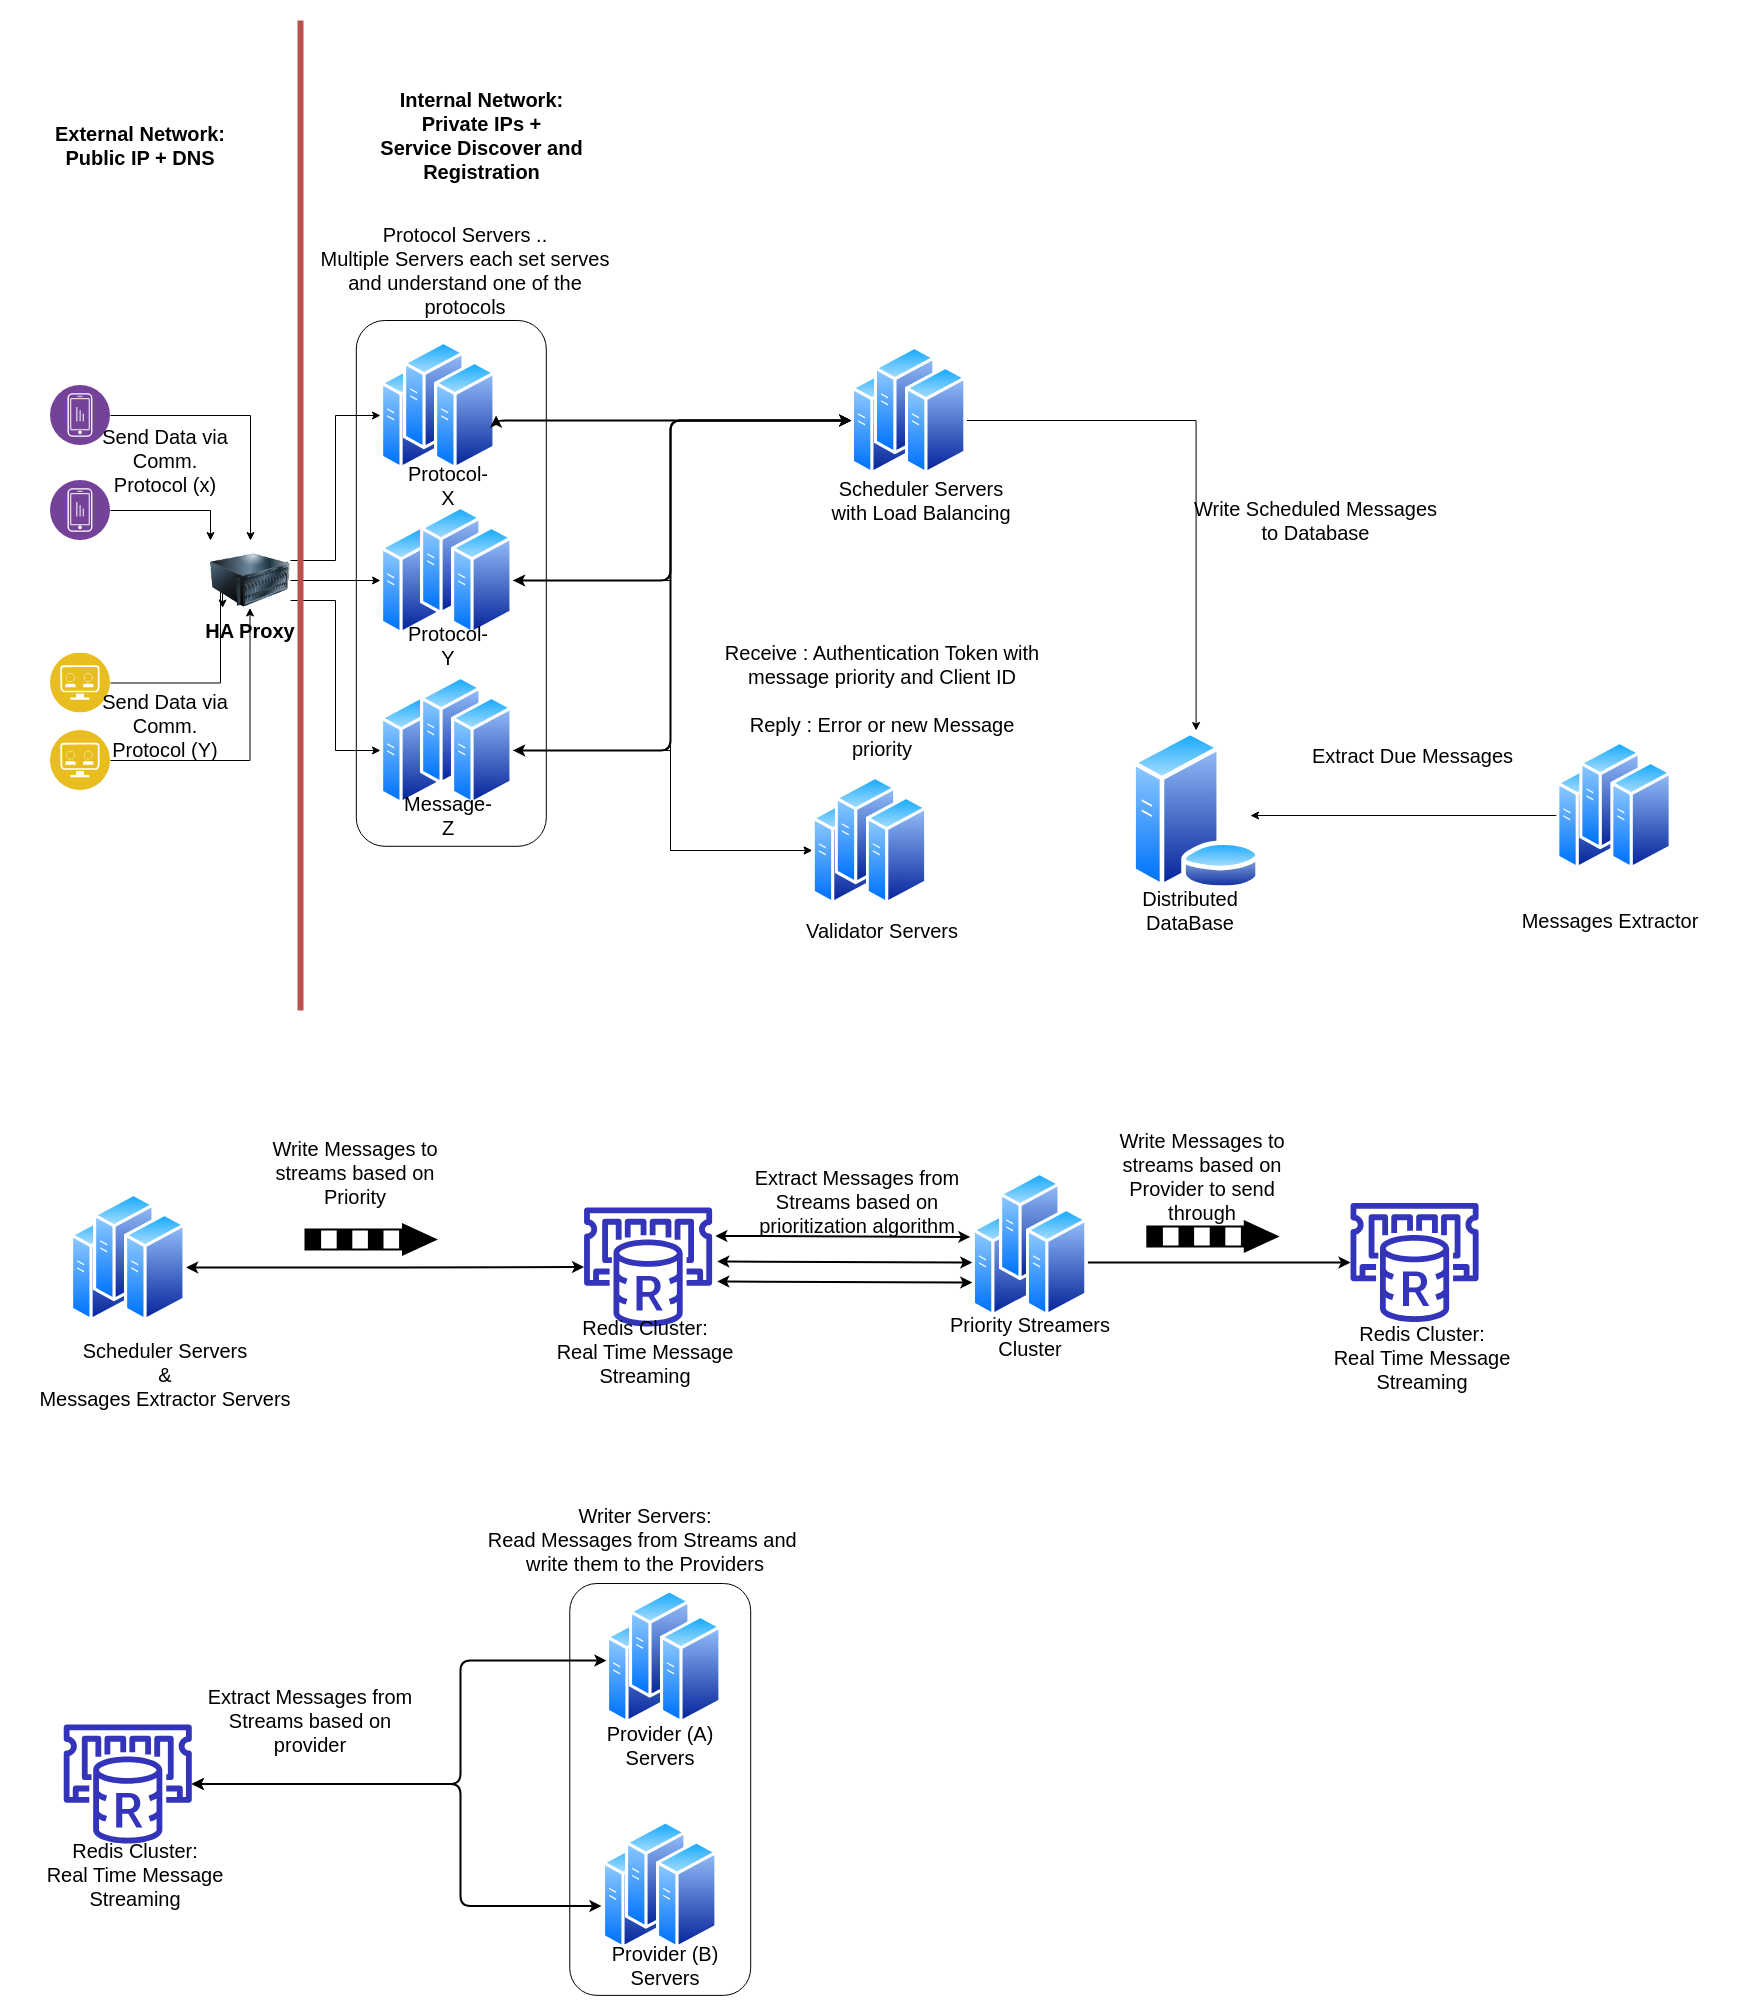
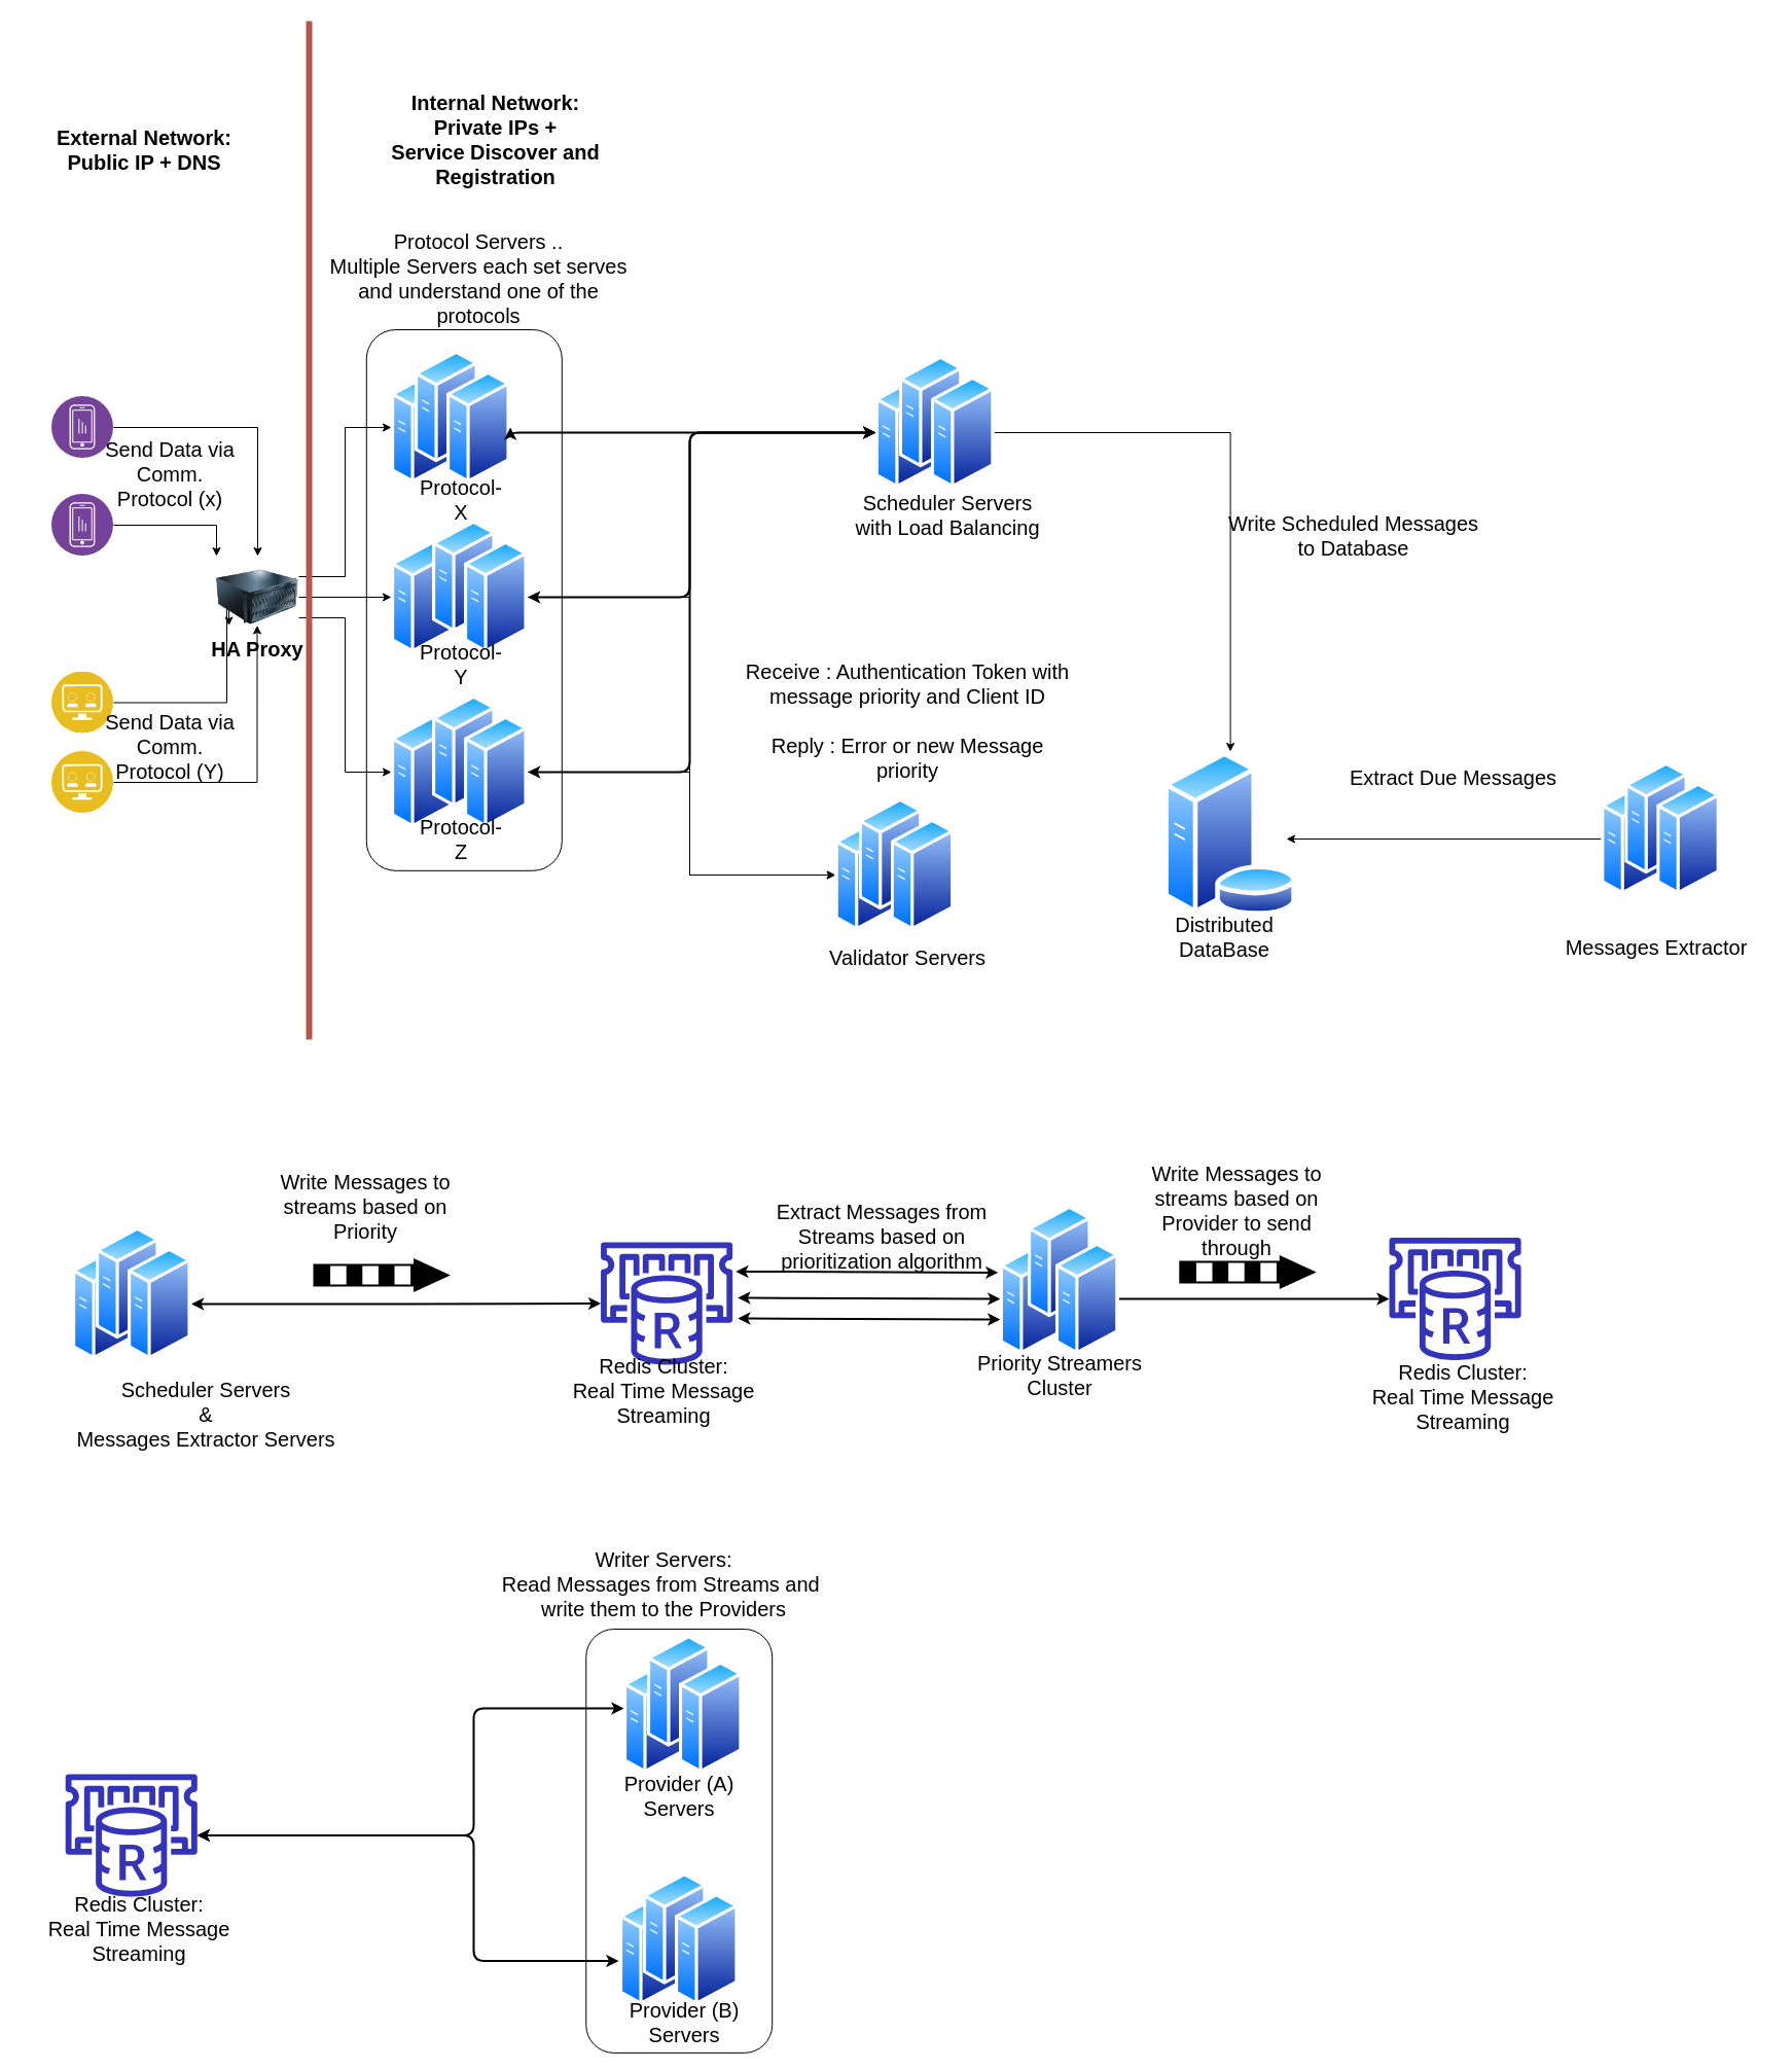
- <mxCell id="32" value="&lt;font style=&quot;font-size: 20px;&quot;&gt;Message- Z&lt;/font&gt;" style="text;html=1;strokeColor=none;fillColor=none;align=center;verticalAlign=middle;whiteSpace=wrap;rounded=0;fontSize=20;" parent="1" vertex="1"><mxGeometry x="403" y="800" width="90" height="30" as="geometry" /></mxCell>
+ <mxCell id="32" value="&lt;font style=&quot;font-size: 20px;&quot;&gt;Protocol- Z&lt;/font&gt;" style="text;html=1;strokeColor=none;fillColor=none;align=center;verticalAlign=middle;whiteSpace=wrap;rounded=0;fontSize=20;" parent="1" vertex="1"><mxGeometry x="403" y="800" width="90" height="30" as="geometry" /></mxCell>
- <mxCell id="48" value="&lt;font style=&quot;font-size: 20px&quot;&gt;Scheduler Servers&lt;br&gt;&amp;amp;&lt;br&gt;Messages Extractor Servers&lt;br&gt;&lt;/font&gt;" style="text;html=1;strokeColor=none;fillColor=none;align=center;verticalAlign=middle;whiteSpace=wrap;rounded=0;fontSize=20;" parent="1" vertex="1"><mxGeometry y="1334" width="290" height="80" as="geometry" x="20" /></mxCell>
+ <mxCell id="48" value="&lt;font style=&quot;font-size: 20px&quot;&gt;Scheduler Servers&lt;br&gt;&amp;amp;&lt;br&gt;Messages Extractor Servers&lt;br&gt;&lt;/font&gt;" style="text;html=1;strokeColor=none;fillColor=none;align=center;verticalAlign=middle;whiteSpace=wrap;rounded=0;fontSize=20;" parent="1" vertex="1"><mxGeometry x="55" y="1334" width="290" height="80" as="geometry" /></mxCell>
- <mxCell id="73" value="&lt;font style=&quot;font-size: 20px;&quot;&gt;Extract Messages from Streams based on provider&lt;/font&gt;" style="text;html=1;strokeColor=none;fillColor=none;align=center;verticalAlign=middle;whiteSpace=wrap;rounded=0;fontSize=20;" parent="1" vertex="1"><mxGeometry x="200" y="1669.5" width="220" height="100" as="geometry" /></mxCell>
